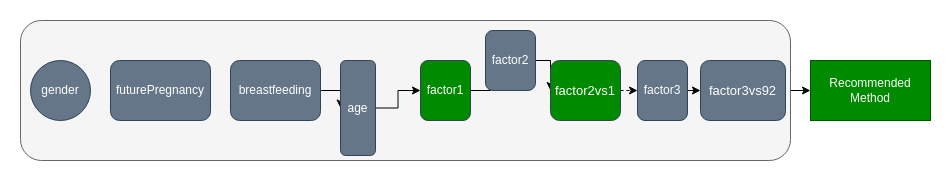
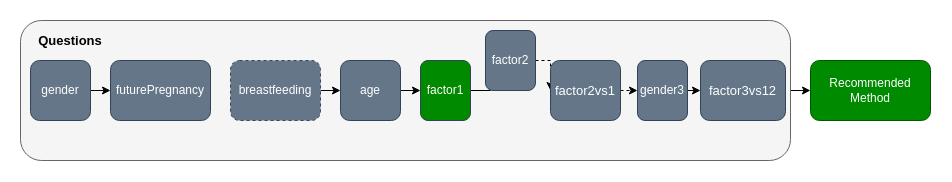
+ <mxCell id="16" value="Questions" style="text;html=1;strokeColor=none;fillColor=none;align=center;verticalAlign=middle;whiteSpace=wrap;rounded=0;fontStyle=1;fontSize=13;" parent="1" vertex="1"><mxGeometry x="30" y="30" width="80" height="20" as="geometry" /></mxCell>
- <mxCell id="13" style="edgeStyle=orthogonalEdgeStyle;rounded=0;orthogonalLoop=1;jettySize=auto;html=1;exitX=1;exitY=0.5;exitDx=0;exitDy=0;entryX=0;entryY=0.5;entryDx=0;entryDy=0;fontSize=13;" parent="1" source="14" target="18" edge="1"><mxGeometry relative="1" as="geometry" /></mxCell>
+ <mxCell id="13" style="edgeStyle=orthogonalEdgeStyle;rounded=0;orthogonalLoop=1;jettySize=auto;html=1;exitX=1;exitY=0.5;exitDx=0;exitDy=0;entryX=0;entryY=0.5;entryDx=0;entryDy=0;fontSize=13;dashed=1;" parent="1" source="14" target="18" edge="1"><mxGeometry relative="1" as="geometry" /></mxCell>
- <mxCell id="5" value="gender" style="ellipse;whiteSpace=wrap;html=1;fillColor=#647687;strokeColor=#314354;fontColor=#ffffff;" parent="1" vertex="1"><mxGeometry x="30" y="60" width="60" height="60" as="geometry" /></mxCell>
+ <mxCell id="5" value="gender" style="rounded=1;whiteSpace=wrap;html=1;fillColor=#647687;strokeColor=#314354;fontColor=#ffffff;" parent="1" vertex="1"><mxGeometry x="30" y="60" width="60" height="60" as="geometry" /></mxCell>
+ <mxCell id="4" style="edgeStyle=orthogonalEdgeStyle;rounded=0;orthogonalLoop=1;jettySize=auto;html=1;exitX=1;exitY=0.5;exitDx=0;exitDy=0;entryX=0;entryY=0.5;entryDx=0;entryDy=0;" parent="1" source="5" target="6" edge="1"><mxGeometry relative="1" as="geometry" /></mxCell>
- <mxCell id="8" value="breastfeeding" style="rounded=1;whiteSpace=wrap;html=1;fillColor=#647687;strokeColor=#314354;fontColor=#ffffff;" parent="1" vertex="1"><mxGeometry x="230" y="60" width="90" height="60" as="geometry" /></mxCell>
+ <mxCell id="8" value="breastfeeding" style="rounded=1;whiteSpace=wrap;html=1;fillColor=#647687;strokeColor=#314354;fontColor=#ffffff;dashed=1;" parent="1" vertex="1"><mxGeometry x="230" y="60" width="90" height="60" as="geometry" /></mxCell>
- <mxCell id="18" value="factor2vs1" style="rounded=1;whiteSpace=wrap;html=1;fontSize=13;fillColor=#008a00;strokeColor=#314354;fontColor=#ffffff;" parent="1" vertex="1"><mxGeometry x="550" y="60" width="70" height="60" as="geometry" /></mxCell>
+ <mxCell id="18" value="factor2vs1" style="rounded=1;whiteSpace=wrap;html=1;fontSize=13;fillColor=#647687;strokeColor=#314354;fontColor=#ffffff;" parent="1" vertex="1"><mxGeometry x="550" y="60" width="70" height="60" as="geometry" /></mxCell>
- <mxCell id="21" value="factor3" style="rounded=1;whiteSpace=wrap;html=1;fillColor=#647687;strokeColor=#314354;fontColor=#ffffff;" parent="1" vertex="1"><mxGeometry x="637" y="60" width="50" height="60" as="geometry" /></mxCell>
+ <mxCell id="21" value="gender3" style="rounded=1;whiteSpace=wrap;html=1;fillColor=#647687;strokeColor=#314354;fontColor=#ffffff;" parent="1" vertex="1"><mxGeometry x="637" y="60" width="50" height="60" as="geometry" /></mxCell>
- <mxCell id="19" value="factor3vs92" style="rounded=1;whiteSpace=wrap;html=1;fontSize=13;fillColor=#647687;strokeColor=#314354;fontColor=#ffffff;" parent="1" vertex="1"><mxGeometry x="700" y="60" width="85" height="60" as="geometry" /></mxCell>
+ <mxCell id="19" value="factor3vs12" style="rounded=1;whiteSpace=wrap;html=1;fontSize=13;fillColor=#647687;strokeColor=#314354;fontColor=#ffffff;" parent="1" vertex="1"><mxGeometry x="700" y="60" width="85" height="60" as="geometry" /></mxCell>
- <mxCell id="15" value="Recommended Method" style="whiteSpace=wrap;html=1;fillColor=#008a00;strokeColor=#005700;fontColor=#ffffff;rounded=0;" parent="1" vertex="1"><mxGeometry x="810" y="60" width="120" height="60" as="geometry" /></mxCell>
+ <mxCell id="15" value="Recommended Method" style="rounded=1;whiteSpace=wrap;html=1;fillColor=#008a00;strokeColor=#005700;fontColor=#ffffff;" parent="1" vertex="1"><mxGeometry x="810" y="60" width="120" height="60" as="geometry" /></mxCell>
- <mxCell id="10" value="age" style="rounded=1;whiteSpace=wrap;html=1;fillColor=#647687;strokeColor=#314354;fontColor=#ffffff;" parent="1" vertex="1"><mxGeometry x="340" y="60" width="35" height="95" as="geometry" /></mxCell>
+ <mxCell id="10" value="age" style="rounded=1;whiteSpace=wrap;html=1;fillColor=#647687;strokeColor=#314354;fontColor=#ffffff;" parent="1" vertex="1"><mxGeometry x="340" y="60" width="60" height="60" as="geometry" /></mxCell>
